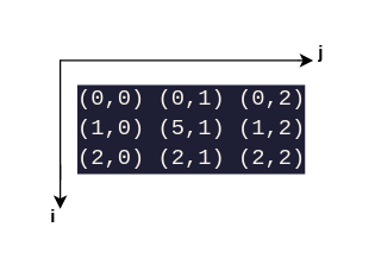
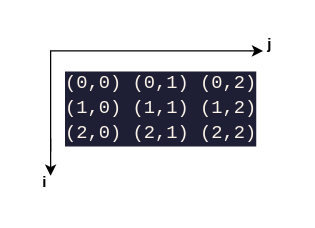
- <mxCell id="2" value="&lt;div style=&quot;color: #f8f8f2;background-color: #1e1f35;font-family: IBMPlexmono-Italic, Consolas, 'Courier New', monospace;font-weight: normal;font-size: 15px;line-height: 20px;white-space: pre;&quot;&gt;&lt;div&gt;&lt;span style=&quot;color: #fbf3e8;&quot;&gt;(0,0) (0,1) (0,2)&lt;/span&gt;&lt;/div&gt;&lt;div&gt;&lt;span style=&quot;color: #fbf3e8;&quot;&gt;(1,0) (5,1) (1,2)&lt;/span&gt;&lt;/div&gt;&lt;div&gt;&lt;span style=&quot;color: #fbf3e8;&quot;&gt;(2,0) (2,1) (2,2)&lt;/span&gt;&lt;/div&gt;&lt;/div&gt;" style="text;whiteSpace=wrap;html=1;" vertex="1" parent="1"><mxGeometry x="50" y="50" width="170" height="80" as="geometry" /></mxCell>
+ <mxCell id="2" value="&lt;div style=&quot;color: #f8f8f2;background-color: #1e1f35;font-family: IBMPlexmono-Italic, Consolas, 'Courier New', monospace;font-weight: normal;font-size: 15px;line-height: 20px;white-space: pre;&quot;&gt;&lt;div&gt;&lt;span style=&quot;color: #fbf3e8;&quot;&gt;(0,0) (0,1) (0,2)&lt;/span&gt;&lt;/div&gt;&lt;div&gt;&lt;span style=&quot;color: #fbf3e8;&quot;&gt;(1,0) (1,1) (1,2)&lt;/span&gt;&lt;/div&gt;&lt;div&gt;&lt;span style=&quot;color: #fbf3e8;&quot;&gt;(2,0) (2,1) (2,2)&lt;/span&gt;&lt;/div&gt;&lt;/div&gt;" style="text;whiteSpace=wrap;html=1;" vertex="1" parent="1"><mxGeometry x="50" y="50" width="170" height="80" as="geometry" /></mxCell>
